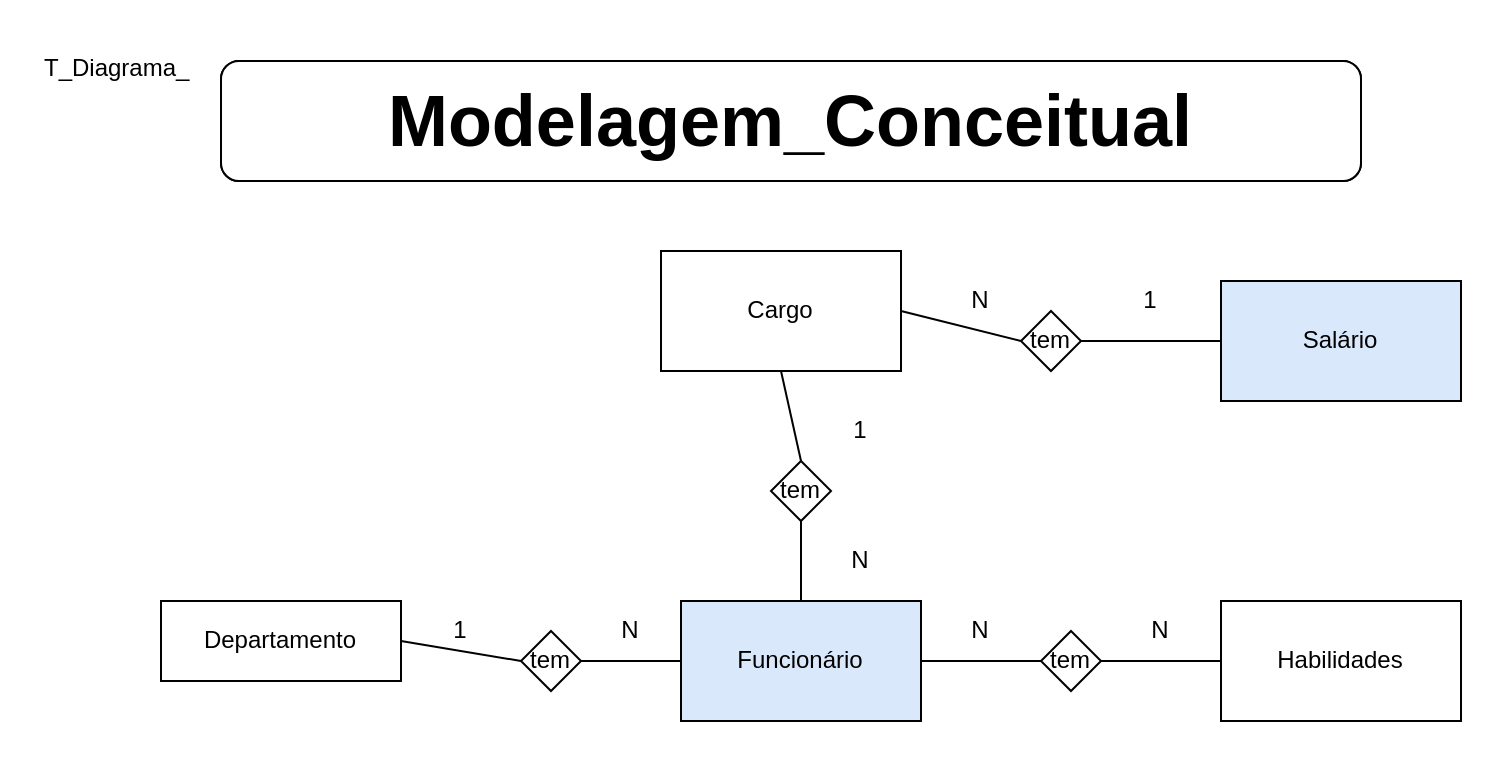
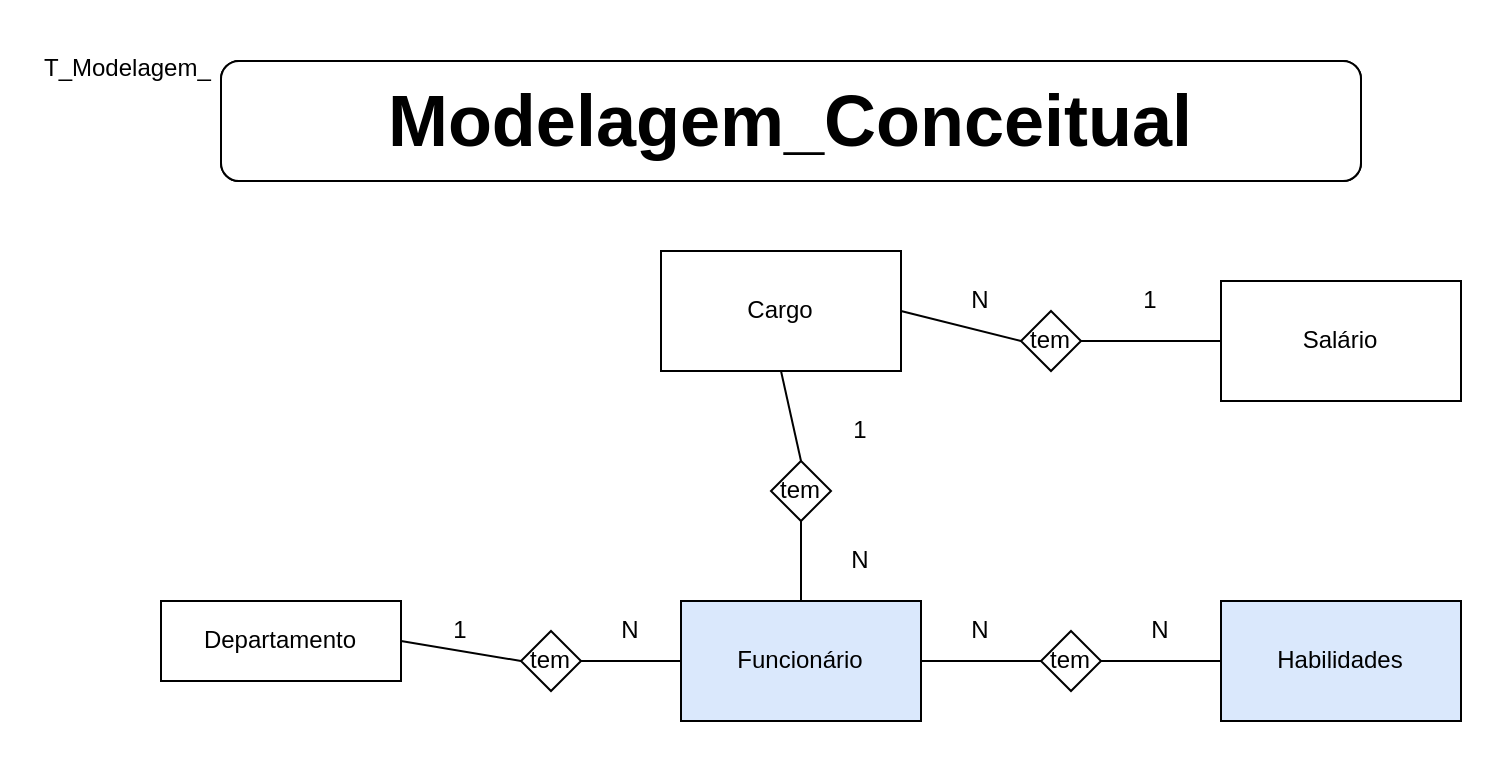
- <mxCell id="29" value="T_Diagrama_" style="text;whiteSpace=wrap;html=1;" vertex="1" parent="1"><mxGeometry x="20" y="20" width="100" height="30" as="geometry" /></mxCell>
+ <mxCell id="29" value="T_Modelagem_" style="text;whiteSpace=wrap;html=1;" vertex="1" parent="1"><mxGeometry x="20" y="20" width="100" height="30" as="geometry" /></mxCell>
- <mxCell id="7" value="Salário" style="rounded=0;whiteSpace=wrap;html=1;fillColor=#dae8fc;" parent="1" vertex="1"><mxGeometry x="610" y="140" width="120" height="60" as="geometry" /></mxCell>
+ <mxCell id="7" value="Salário" style="rounded=0;whiteSpace=wrap;html=1;" parent="1" vertex="1"><mxGeometry x="610" y="140" width="120" height="60" as="geometry" /></mxCell>
- <mxCell id="5" value="Habilidades" style="rounded=0;whiteSpace=wrap;html=1;" parent="1" vertex="1"><mxGeometry x="610" y="300" width="120" height="60" as="geometry" /></mxCell>
+ <mxCell id="5" value="Habilidades" style="rounded=0;whiteSpace=wrap;html=1;fillColor=#dae8fc;" parent="1" vertex="1"><mxGeometry x="610" y="300" width="120" height="60" as="geometry" /></mxCell>
